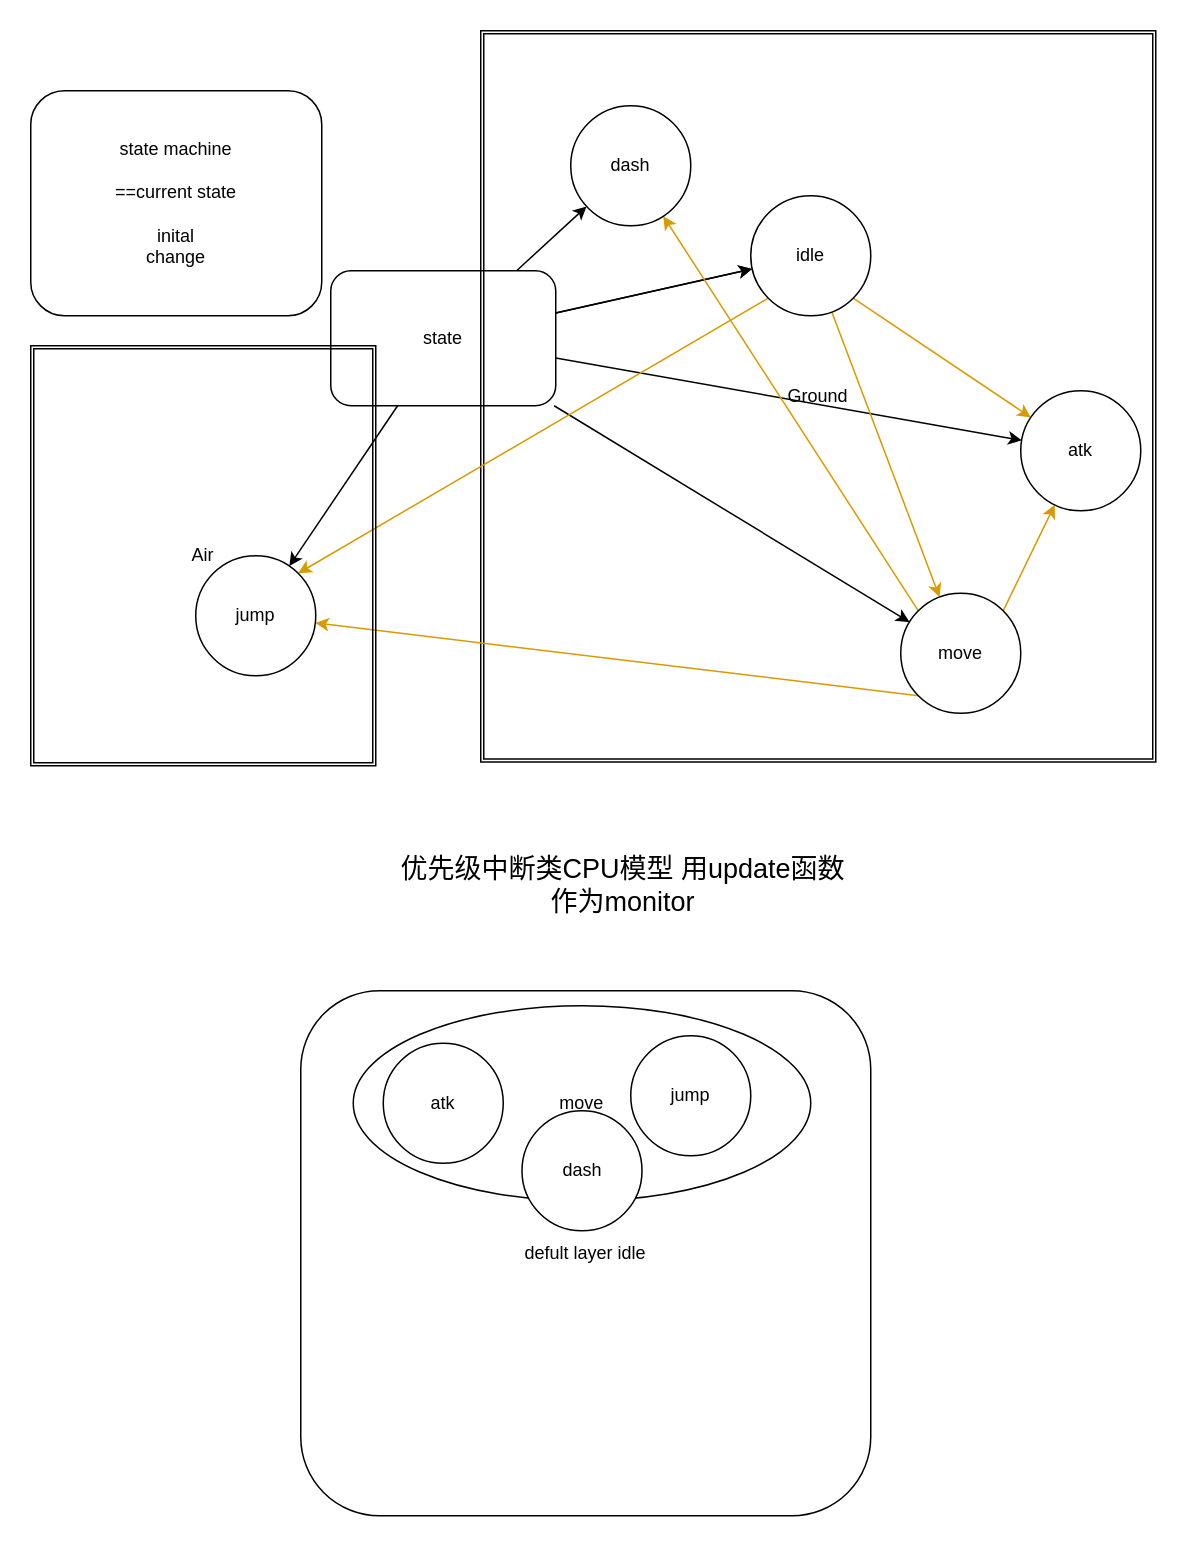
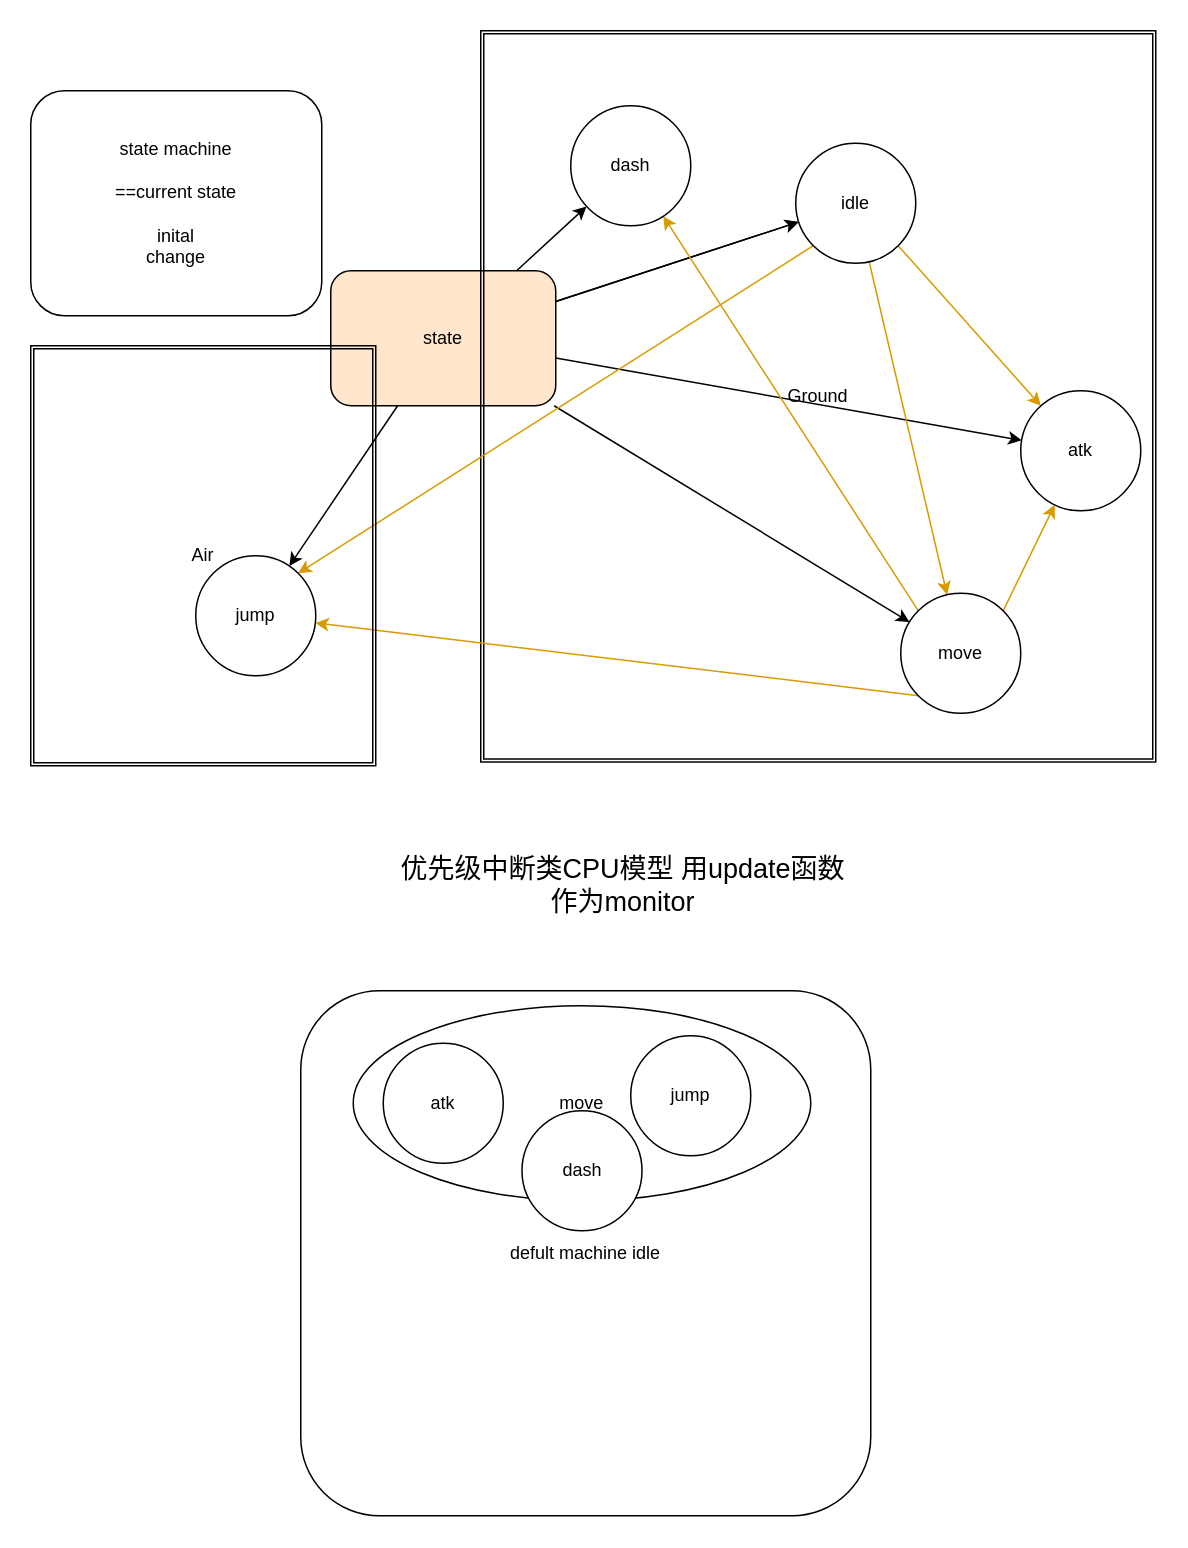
- <mxCell id="14" value="idle" style="ellipse;whiteSpace=wrap;html=1;rounded=1;" parent="1" vertex="1"><mxGeometry x="500" y="130" width="80" height="80" as="geometry" /></mxCell>
+ <mxCell id="14" value="idle" style="ellipse;whiteSpace=wrap;html=1;rounded=1;" parent="1" vertex="1"><mxGeometry x="530" y="95" width="80" height="80" as="geometry" /></mxCell>
- <mxCell id="9" value="state" style="rounded=1;whiteSpace=wrap;html=1;" parent="1" vertex="1"><mxGeometry x="220" y="180" width="150" height="90" as="geometry" /></mxCell>
+ <mxCell id="9" value="state" style="rounded=1;whiteSpace=wrap;html=1;fillColor=#ffe6cc;" parent="1" vertex="1"><mxGeometry x="220" y="180" width="150" height="90" as="geometry" /></mxCell>
- <mxCell id="23" value="defult layer idle" style="rounded=1;whiteSpace=wrap;html=1;" vertex="1" parent="1"><mxGeometry x="200" y="660" width="380" height="350" as="geometry" /></mxCell>
+ <mxCell id="23" value="defult machine idle" style="rounded=1;whiteSpace=wrap;html=1;" vertex="1" parent="1"><mxGeometry x="200" y="660" width="380" height="350" as="geometry" /></mxCell>
